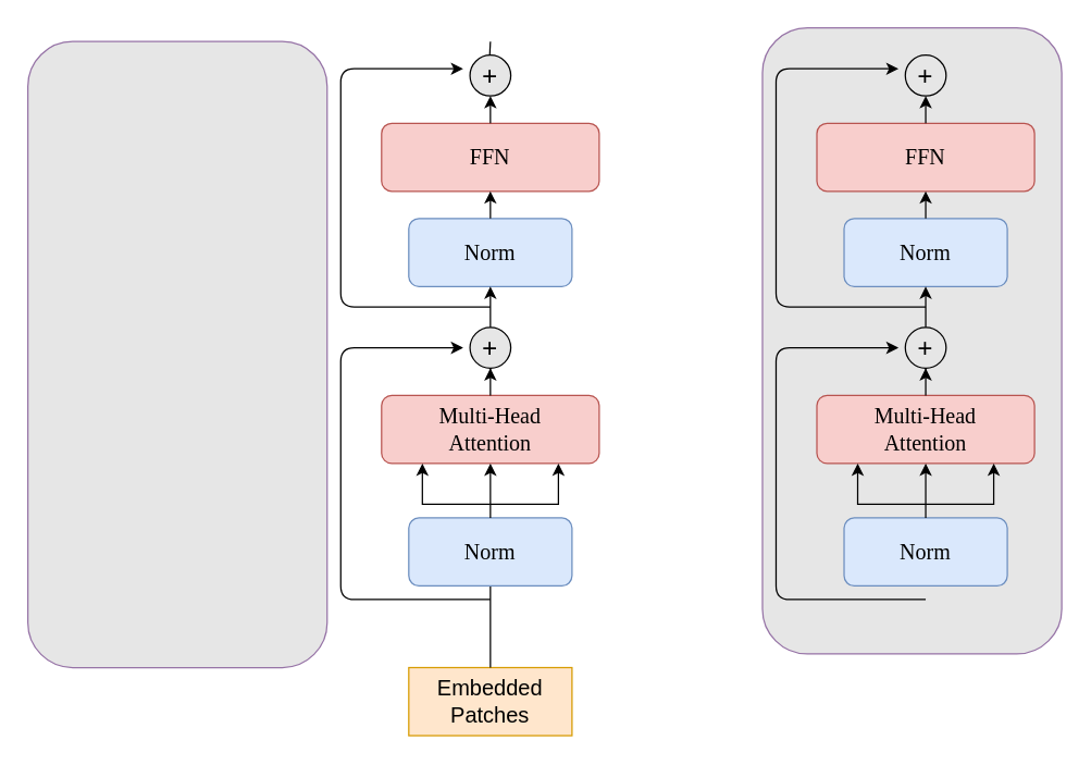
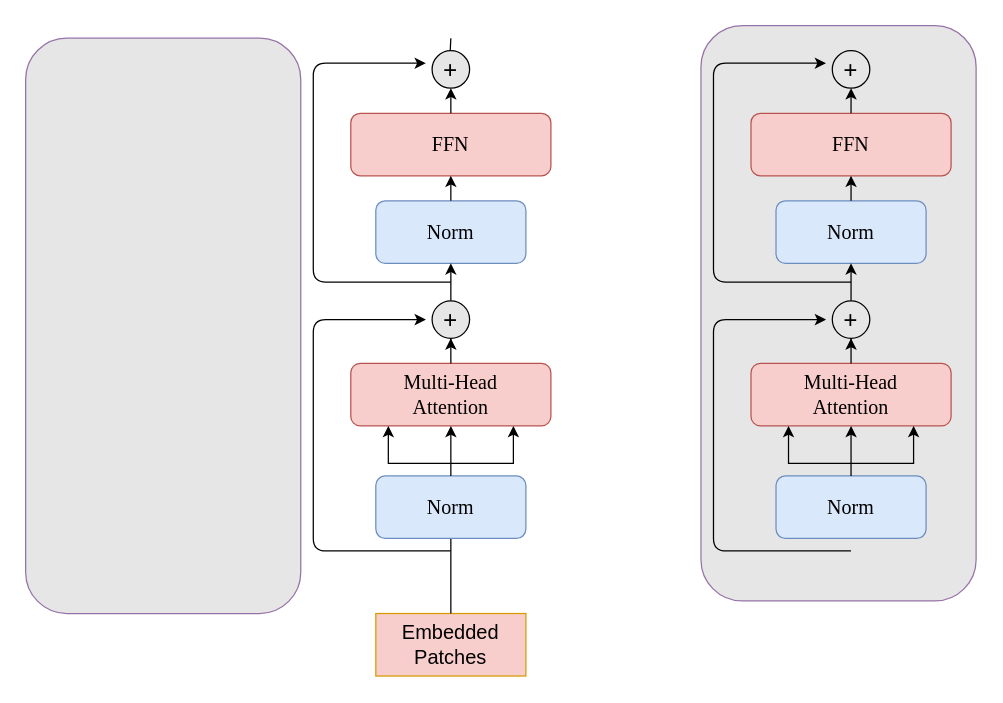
- <mxCell id="2" value="&lt;font style=&quot;font-size: 16px;&quot;&gt;Embedded&lt;br&gt;Patches&lt;/font&gt;" style="rounded=0;whiteSpace=wrap;html=1;fillColor=#ffe6cc;gradientDirection=south;strokeColor=#d79b00;" vertex="1" parent="1"><mxGeometry x="300" y="490" width="120" height="50" as="geometry" /></mxCell>
+ <mxCell id="2" value="&lt;font style=&quot;font-size: 16px;&quot;&gt;Embedded&lt;br&gt;Patches&lt;/font&gt;" style="rounded=0;whiteSpace=wrap;html=1;fillColor=#f8cecc;gradientDirection=south;strokeColor=#d79b00;" vertex="1" parent="1"><mxGeometry x="300" y="490" width="120" height="50" as="geometry" /></mxCell>
